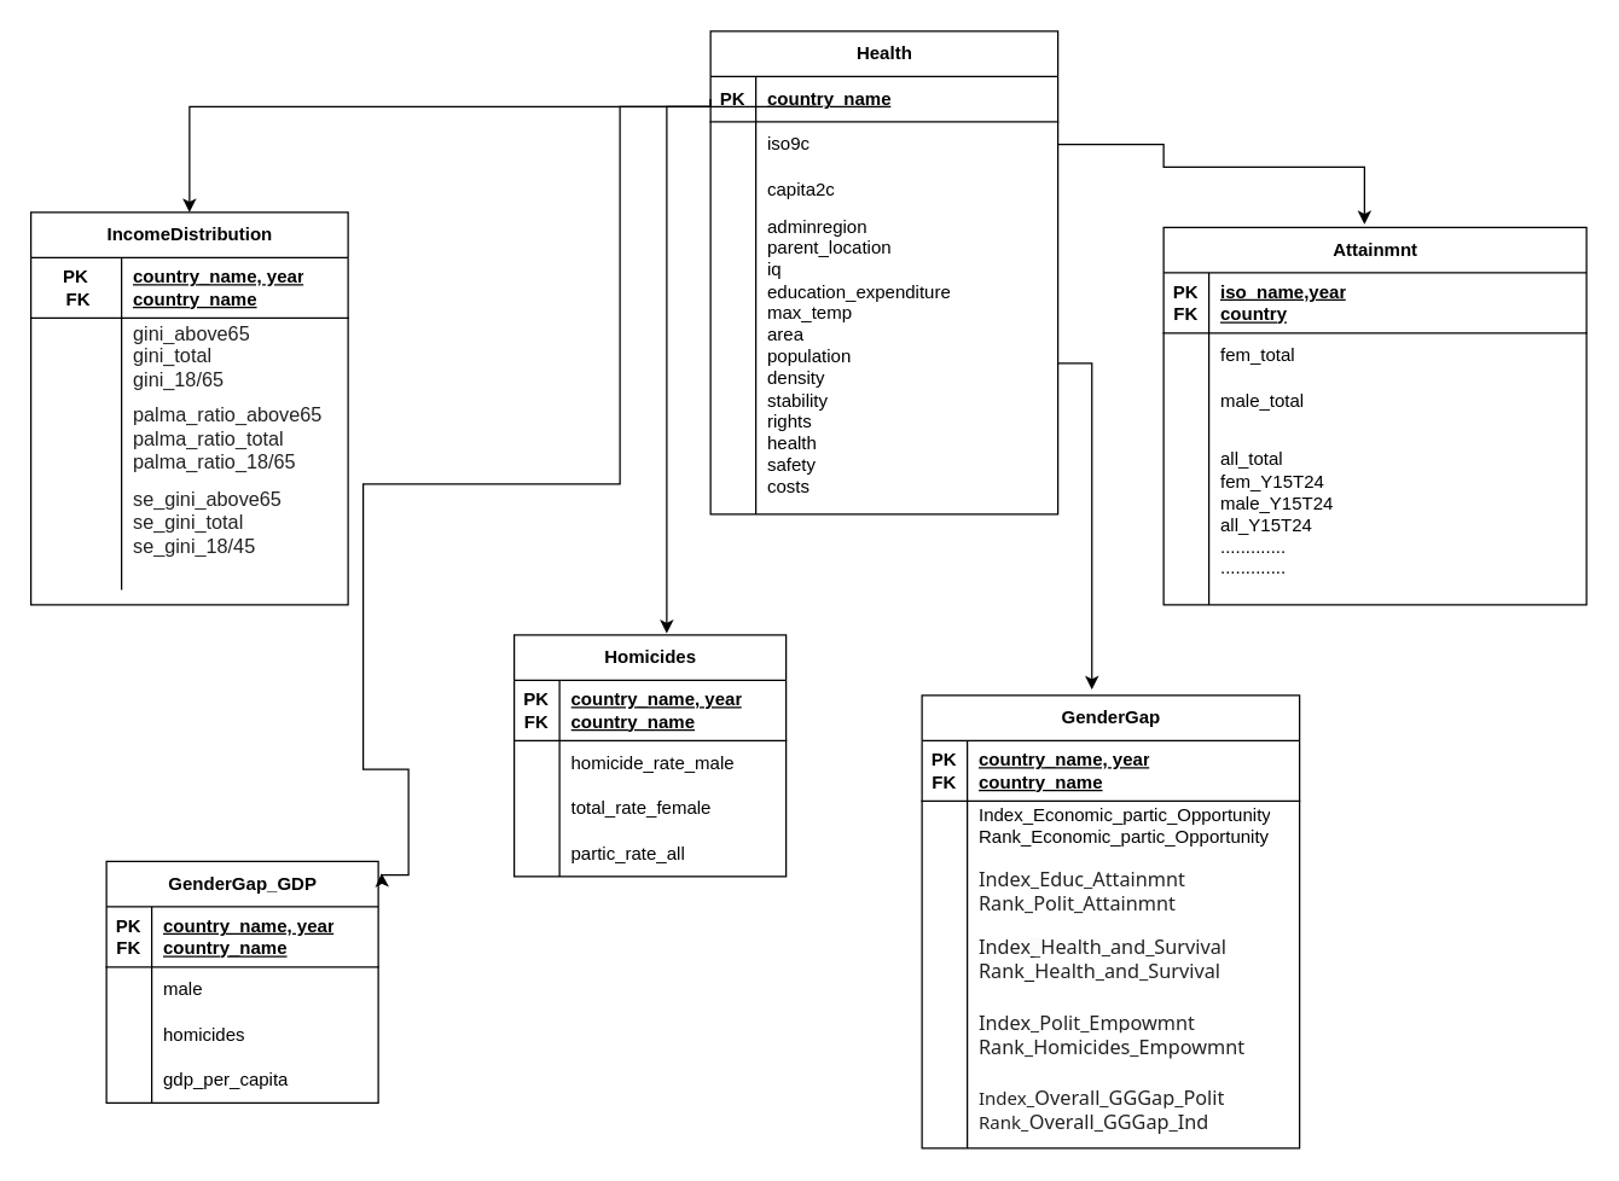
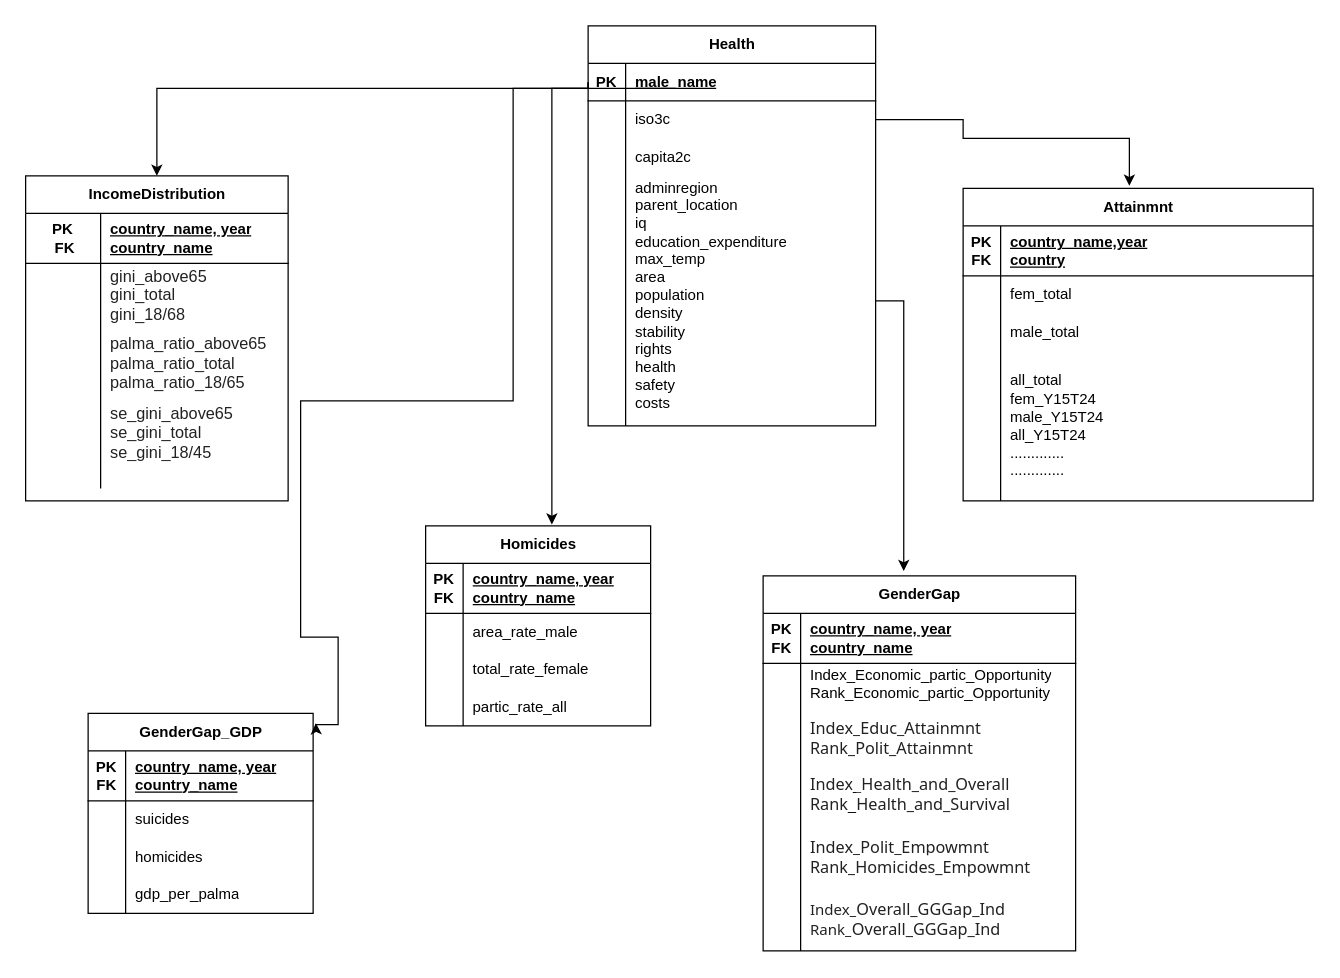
- <mxCell id="6" value="country_name" style="shape=partialRectangle;connectable=0;fillColor=none;top=0;left=0;bottom=0;right=0;align=left;spacingLeft=6;fontStyle=5;overflow=hidden;whiteSpace=wrap;html=1;" parent="4" vertex="1"><mxGeometry x="30" width="200" height="30" as="geometry"><mxRectangle width="200" height="30" as="alternateBounds" /></mxGeometry></mxCell>
+ <mxCell id="6" value="male_name" style="shape=partialRectangle;connectable=0;fillColor=none;top=0;left=0;bottom=0;right=0;align=left;spacingLeft=6;fontStyle=5;overflow=hidden;whiteSpace=wrap;html=1;" parent="4" vertex="1"><mxGeometry x="30" width="200" height="30" as="geometry"><mxRectangle width="200" height="30" as="alternateBounds" /></mxGeometry></mxCell>
- <mxCell id="9" value="iso9c" style="shape=partialRectangle;connectable=0;fillColor=none;top=0;left=0;bottom=0;right=0;align=left;spacingLeft=6;overflow=hidden;whiteSpace=wrap;html=1;" parent="7" vertex="1"><mxGeometry x="30" width="200" height="30" as="geometry"><mxRectangle width="200" height="30" as="alternateBounds" /></mxGeometry></mxCell>
+ <mxCell id="9" value="iso3c" style="shape=partialRectangle;connectable=0;fillColor=none;top=0;left=0;bottom=0;right=0;align=left;spacingLeft=6;overflow=hidden;whiteSpace=wrap;html=1;" parent="7" vertex="1"><mxGeometry x="30" width="200" height="30" as="geometry"><mxRectangle width="200" height="30" as="alternateBounds" /></mxGeometry></mxCell>
- <mxCell id="60" value="&lt;div&gt;iso_name,year&lt;/div&gt;&lt;div&gt;country&lt;br&gt;&lt;/div&gt;" style="shape=partialRectangle;connectable=0;fillColor=none;top=0;left=0;bottom=0;right=0;align=left;spacingLeft=6;fontStyle=5;overflow=hidden;whiteSpace=wrap;html=1;" parent="58" vertex="1"><mxGeometry x="30" width="250" height="40" as="geometry"><mxRectangle width="250" height="40" as="alternateBounds" /></mxGeometry></mxCell>
+ <mxCell id="60" value="&lt;div&gt;country_name,year&lt;/div&gt;&lt;div&gt;country&lt;br&gt;&lt;/div&gt;" style="shape=partialRectangle;connectable=0;fillColor=none;top=0;left=0;bottom=0;right=0;align=left;spacingLeft=6;fontStyle=5;overflow=hidden;whiteSpace=wrap;html=1;" parent="58" vertex="1"><mxGeometry x="30" width="250" height="40" as="geometry"><mxRectangle width="250" height="40" as="alternateBounds" /></mxGeometry></mxCell>
- <mxCell id="22" value="&lt;pre style=&quot;font-family: var(--jp-code-font-family); font-size: 13px; line-height: var(--jp-code-line-height); color: rgba(0, 0, 0, 0.87); border: none; margin-top: 0px; margin-bottom: 0px; padding: 0px; overflow: auto; word-break: break-all; overflow-wrap: break-word; text-wrap: wrap; background-color: rgb(255, 255, 255);&quot;&gt;gini_above65&lt;/pre&gt;&lt;pre style=&quot;font-family: var(--jp-code-font-family); font-size: 13px; line-height: var(--jp-code-line-height); color: rgba(0, 0, 0, 0.87); border: none; margin-top: 0px; margin-bottom: 0px; padding: 0px; overflow: auto; word-break: break-all; overflow-wrap: break-word; text-wrap: wrap; background-color: rgb(255, 255, 255);&quot;&gt;&lt;pre style=&quot;font-family: var(--jp-code-font-family); line-height: var(--jp-code-line-height); border: none; margin-top: 0px; margin-bottom: 0px; padding: 0px; overflow: auto; word-break: break-all; overflow-wrap: break-word; text-wrap: wrap;&quot;&gt;gini_total&lt;/pre&gt;&lt;pre style=&quot;font-family: var(--jp-code-font-family); line-height: var(--jp-code-line-height); border: none; margin-top: 0px; margin-bottom: 0px; padding: 0px; overflow: auto; word-break: break-all; overflow-wrap: break-word; text-wrap: wrap;&quot;&gt;gini_18/65&lt;/pre&gt;&lt;pre style=&quot;font-family: var(--jp-code-font-family); line-height: var(--jp-code-line-height); border: none; margin-top: 0px; margin-bottom: 0px; padding: 0px; overflow: auto; word-break: break-all; overflow-wrap: break-word; text-wrap: wrap;&quot;&gt;&lt;br&gt;&lt;/pre&gt;&lt;/pre&gt;" style="shape=partialRectangle;connectable=0;fillColor=none;top=0;left=0;bottom=0;right=0;align=left;spacingLeft=6;overflow=hidden;whiteSpace=wrap;html=1;" parent="20" vertex="1"><mxGeometry x="60" width="150" height="50" as="geometry"><mxRectangle width="150" height="50" as="alternateBounds" /></mxGeometry></mxCell>
+ <mxCell id="22" value="&lt;pre style=&quot;font-family: var(--jp-code-font-family); font-size: 13px; line-height: var(--jp-code-line-height); color: rgba(0, 0, 0, 0.87); border: none; margin-top: 0px; margin-bottom: 0px; padding: 0px; overflow: auto; word-break: break-all; overflow-wrap: break-word; text-wrap: wrap; background-color: rgb(255, 255, 255);&quot;&gt;gini_above65&lt;/pre&gt;&lt;pre style=&quot;font-family: var(--jp-code-font-family); font-size: 13px; line-height: var(--jp-code-line-height); color: rgba(0, 0, 0, 0.87); border: none; margin-top: 0px; margin-bottom: 0px; padding: 0px; overflow: auto; word-break: break-all; overflow-wrap: break-word; text-wrap: wrap; background-color: rgb(255, 255, 255);&quot;&gt;&lt;pre style=&quot;font-family: var(--jp-code-font-family); line-height: var(--jp-code-line-height); border: none; margin-top: 0px; margin-bottom: 0px; padding: 0px; overflow: auto; word-break: break-all; overflow-wrap: break-word; text-wrap: wrap;&quot;&gt;gini_total&lt;/pre&gt;&lt;pre style=&quot;font-family: var(--jp-code-font-family); line-height: var(--jp-code-line-height); border: none; margin-top: 0px; margin-bottom: 0px; padding: 0px; overflow: auto; word-break: break-all; overflow-wrap: break-word; text-wrap: wrap;&quot;&gt;gini_18/68&lt;/pre&gt;&lt;pre style=&quot;font-family: var(--jp-code-font-family); line-height: var(--jp-code-line-height); border: none; margin-top: 0px; margin-bottom: 0px; padding: 0px; overflow: auto; word-break: break-all; overflow-wrap: break-word; text-wrap: wrap;&quot;&gt;&lt;br&gt;&lt;/pre&gt;&lt;/pre&gt;" style="shape=partialRectangle;connectable=0;fillColor=none;top=0;left=0;bottom=0;right=0;align=left;spacingLeft=6;overflow=hidden;whiteSpace=wrap;html=1;" parent="20" vertex="1"><mxGeometry x="60" width="150" height="50" as="geometry"><mxRectangle width="150" height="50" as="alternateBounds" /></mxGeometry></mxCell>
- <mxCell id="49" value="homicide_rate_male" style="shape=partialRectangle;connectable=0;fillColor=none;top=0;left=0;bottom=0;right=0;align=left;spacingLeft=6;overflow=hidden;whiteSpace=wrap;html=1;" parent="47" vertex="1"><mxGeometry x="30" width="150" height="30" as="geometry"><mxRectangle width="150" height="30" as="alternateBounds" /></mxGeometry></mxCell>
+ <mxCell id="49" value="area_rate_male" style="shape=partialRectangle;connectable=0;fillColor=none;top=0;left=0;bottom=0;right=0;align=left;spacingLeft=6;overflow=hidden;whiteSpace=wrap;html=1;" parent="47" vertex="1"><mxGeometry x="30" width="150" height="30" as="geometry"><mxRectangle width="150" height="30" as="alternateBounds" /></mxGeometry></mxCell>
- <mxCell id="83" value="&lt;div style=&quot;text-align: left;&quot;&gt;&lt;span style=&quot;color: rgba(0, 0, 0, 0.87); font-family: system-ui, -apple-system, blinkmacsystemfont, &amp;quot;Segoe UI&amp;quot;, helvetica, arial, sans-serif, &amp;quot;Apple Color Emoji&amp;quot;, &amp;quot;Segoe UI Emoji&amp;quot;, &amp;quot;Segoe UI Symbol&amp;quot;; font-size: 13px; text-align: right; background-color: rgb(255, 255, 255);&quot;&gt;Index&lt;/span&gt;&lt;span style=&quot;text-align: right; background-color: rgb(251, 251, 251);&quot;&gt;_&lt;/span&gt;&lt;span style=&quot;color: rgba(0, 0, 0, 0.87); font-family: system-ui, -apple-system, blinkmacsystemfont, &amp;quot;Segoe UI&amp;quot;, helvetica, arial, sans-serif, &amp;quot;Apple Color Emoji&amp;quot;, &amp;quot;Segoe UI Emoji&amp;quot;, &amp;quot;Segoe UI Symbol&amp;quot;; font-size: 13px; text-align: right; background-color: rgb(255, 255, 255);&quot;&gt;Health_and_Survival&lt;/span&gt;&lt;/div&gt;&lt;div style=&quot;text-align: left;&quot;&gt;&lt;span style=&quot;background-color: rgb(255, 255, 255); color: rgba(0, 0, 0, 0.87); font-family: system-ui, -apple-system, blinkmacsystemfont, &amp;quot;Segoe UI&amp;quot;, helvetica, arial, sans-serif, &amp;quot;Apple Color Emoji&amp;quot;, &amp;quot;Segoe UI Emoji&amp;quot;, &amp;quot;Segoe UI Symbol&amp;quot;; font-size: 13px; text-align: right;&quot;&gt;Rank&lt;/span&gt;&lt;span style=&quot;text-align: right;&quot;&gt;_&lt;/span&gt;&lt;span style=&quot;color: rgba(0, 0, 0, 0.87); font-family: system-ui, -apple-system, blinkmacsystemfont, &amp;quot;Segoe UI&amp;quot;, helvetica, arial, sans-serif, &amp;quot;Apple Color Emoji&amp;quot;, &amp;quot;Segoe UI Emoji&amp;quot;, &amp;quot;Segoe UI Symbol&amp;quot;; font-size: 13px; text-align: right; background-color: rgb(255, 255, 255);&quot;&gt;Health_and_Survival&lt;/span&gt;&lt;span style=&quot;color: rgba(0, 0, 0, 0.87); font-family: system-ui, -apple-system, blinkmacsystemfont, &amp;quot;Segoe UI&amp;quot;, helvetica, arial, sans-serif, &amp;quot;Apple Color Emoji&amp;quot;, &amp;quot;Segoe UI Emoji&amp;quot;, &amp;quot;Segoe UI Symbol&amp;quot;; font-size: 13px; text-align: right; background-color: rgb(255, 255, 255);&quot;&gt;&lt;br&gt;&lt;/span&gt;&lt;/div&gt;" style="shape=partialRectangle;connectable=0;fillColor=none;top=0;left=0;bottom=0;right=0;align=left;spacingLeft=6;overflow=hidden;whiteSpace=wrap;html=1;" parent="81" vertex="1"><mxGeometry x="30" width="220" height="50" as="geometry"><mxRectangle width="220" height="50" as="alternateBounds" /></mxGeometry></mxCell>
+ <mxCell id="83" value="&lt;div style=&quot;text-align: left;&quot;&gt;&lt;span style=&quot;color: rgba(0, 0, 0, 0.87); font-family: system-ui, -apple-system, blinkmacsystemfont, &amp;quot;Segoe UI&amp;quot;, helvetica, arial, sans-serif, &amp;quot;Apple Color Emoji&amp;quot;, &amp;quot;Segoe UI Emoji&amp;quot;, &amp;quot;Segoe UI Symbol&amp;quot;; font-size: 13px; text-align: right; background-color: rgb(255, 255, 255);&quot;&gt;Index&lt;/span&gt;&lt;span style=&quot;text-align: right; background-color: rgb(251, 251, 251);&quot;&gt;_&lt;/span&gt;&lt;span style=&quot;color: rgba(0, 0, 0, 0.87); font-family: system-ui, -apple-system, blinkmacsystemfont, &amp;quot;Segoe UI&amp;quot;, helvetica, arial, sans-serif, &amp;quot;Apple Color Emoji&amp;quot;, &amp;quot;Segoe UI Emoji&amp;quot;, &amp;quot;Segoe UI Symbol&amp;quot;; font-size: 13px; text-align: right; background-color: rgb(255, 255, 255);&quot;&gt;Health_and_Overall&lt;/span&gt;&lt;/div&gt;&lt;div style=&quot;text-align: left;&quot;&gt;&lt;span style=&quot;background-color: rgb(255, 255, 255); color: rgba(0, 0, 0, 0.87); font-family: system-ui, -apple-system, blinkmacsystemfont, &amp;quot;Segoe UI&amp;quot;, helvetica, arial, sans-serif, &amp;quot;Apple Color Emoji&amp;quot;, &amp;quot;Segoe UI Emoji&amp;quot;, &amp;quot;Segoe UI Symbol&amp;quot;; font-size: 13px; text-align: right;&quot;&gt;Rank&lt;/span&gt;&lt;span style=&quot;text-align: right;&quot;&gt;_&lt;/span&gt;&lt;span style=&quot;color: rgba(0, 0, 0, 0.87); font-family: system-ui, -apple-system, blinkmacsystemfont, &amp;quot;Segoe UI&amp;quot;, helvetica, arial, sans-serif, &amp;quot;Apple Color Emoji&amp;quot;, &amp;quot;Segoe UI Emoji&amp;quot;, &amp;quot;Segoe UI Symbol&amp;quot;; font-size: 13px; text-align: right; background-color: rgb(255, 255, 255);&quot;&gt;Health_and_Survival&lt;/span&gt;&lt;span style=&quot;color: rgba(0, 0, 0, 0.87); font-family: system-ui, -apple-system, blinkmacsystemfont, &amp;quot;Segoe UI&amp;quot;, helvetica, arial, sans-serif, &amp;quot;Apple Color Emoji&amp;quot;, &amp;quot;Segoe UI Emoji&amp;quot;, &amp;quot;Segoe UI Symbol&amp;quot;; font-size: 13px; text-align: right; background-color: rgb(255, 255, 255);&quot;&gt;&lt;br&gt;&lt;/span&gt;&lt;/div&gt;" style="shape=partialRectangle;connectable=0;fillColor=none;top=0;left=0;bottom=0;right=0;align=left;spacingLeft=6;overflow=hidden;whiteSpace=wrap;html=1;" parent="81" vertex="1"><mxGeometry x="30" width="220" height="50" as="geometry"><mxRectangle width="220" height="50" as="alternateBounds" /></mxGeometry></mxCell>
- <mxCell id="35" value="male" style="shape=partialRectangle;connectable=0;fillColor=none;top=0;left=0;bottom=0;right=0;align=left;spacingLeft=6;overflow=hidden;whiteSpace=wrap;html=1;" parent="33" vertex="1"><mxGeometry x="30" width="150" height="30" as="geometry"><mxRectangle width="150" height="30" as="alternateBounds" /></mxGeometry></mxCell>
+ <mxCell id="35" value="suicides" style="shape=partialRectangle;connectable=0;fillColor=none;top=0;left=0;bottom=0;right=0;align=left;spacingLeft=6;overflow=hidden;whiteSpace=wrap;html=1;" parent="33" vertex="1"><mxGeometry x="30" width="150" height="30" as="geometry"><mxRectangle width="150" height="30" as="alternateBounds" /></mxGeometry></mxCell>
- <mxCell id="41" value="gdp_per_capita" style="shape=partialRectangle;connectable=0;fillColor=none;top=0;left=0;bottom=0;right=0;align=left;spacingLeft=6;overflow=hidden;whiteSpace=wrap;html=1;" parent="39" vertex="1"><mxGeometry x="30" width="150" height="30" as="geometry"><mxRectangle width="150" height="30" as="alternateBounds" /></mxGeometry></mxCell>
+ <mxCell id="41" value="gdp_per_palma" style="shape=partialRectangle;connectable=0;fillColor=none;top=0;left=0;bottom=0;right=0;align=left;spacingLeft=6;overflow=hidden;whiteSpace=wrap;html=1;" parent="39" vertex="1"><mxGeometry x="30" width="150" height="30" as="geometry"><mxRectangle width="150" height="30" as="alternateBounds" /></mxGeometry></mxCell>
- <mxCell id="89" value="&lt;div style=&quot;text-align: left;&quot;&gt;&lt;span style=&quot;color: rgba(0, 0, 0, 0.87); font-family: system-ui, -apple-system, blinkmacsystemfont, &amp;quot;Segoe UI&amp;quot;, helvetica, arial, sans-serif, &amp;quot;Apple Color Emoji&amp;quot;, &amp;quot;Segoe UI Emoji&amp;quot;, &amp;quot;Segoe UI Symbol&amp;quot;; text-align: right; background-color: rgb(255, 255, 255);&quot;&gt;Index_&lt;/span&gt;&lt;span style=&quot;background-color: rgb(255, 255, 255); color: rgba(0, 0, 0, 0.87); font-family: system-ui, -apple-system, blinkmacsystemfont, &amp;quot;Segoe UI&amp;quot;, helvetica, arial, sans-serif, &amp;quot;Apple Color Emoji&amp;quot;, &amp;quot;Segoe UI Emoji&amp;quot;, &amp;quot;Segoe UI Symbol&amp;quot;; font-size: 13px; text-align: right;&quot;&gt;Overall_GGGap_Polit&lt;/span&gt;&lt;br&gt;&lt;/div&gt;&lt;div style=&quot;text-align: left;&quot;&gt;&lt;span style=&quot;color: rgba(0, 0, 0, 0.87); font-family: system-ui, -apple-system, blinkmacsystemfont, &amp;quot;Segoe UI&amp;quot;, helvetica, arial, sans-serif, &amp;quot;Apple Color Emoji&amp;quot;, &amp;quot;Segoe UI Emoji&amp;quot;, &amp;quot;Segoe UI Symbol&amp;quot;; text-align: right; background-color: rgb(255, 255, 255);&quot;&gt;Rank_&lt;/span&gt;&lt;span style=&quot;background-color: rgb(255, 255, 255); color: rgba(0, 0, 0, 0.87); font-family: system-ui, -apple-system, blinkmacsystemfont, &amp;quot;Segoe UI&amp;quot;, helvetica, arial, sans-serif, &amp;quot;Apple Color Emoji&amp;quot;, &amp;quot;Segoe UI Emoji&amp;quot;, &amp;quot;Segoe UI Symbol&amp;quot;; font-size: 13px; text-align: right;&quot;&gt;Overall_GGGap_Ind&lt;/span&gt;&lt;span style=&quot;background-color: rgb(255, 255, 255); color: rgba(0, 0, 0, 0.87); font-family: system-ui, -apple-system, blinkmacsystemfont, &amp;quot;Segoe UI&amp;quot;, helvetica, arial, sans-serif, &amp;quot;Apple Color Emoji&amp;quot;, &amp;quot;Segoe UI Emoji&amp;quot;, &amp;quot;Segoe UI Symbol&amp;quot;; font-size: 13px; text-align: right;&quot;&gt;&lt;br&gt;&lt;/span&gt;&lt;/div&gt;" style="shape=partialRectangle;connectable=0;fillColor=none;top=0;left=0;bottom=0;right=0;align=left;spacingLeft=6;overflow=hidden;whiteSpace=wrap;html=1;" parent="87" vertex="1"><mxGeometry x="30" width="220" height="50" as="geometry"><mxRectangle width="220" height="50" as="alternateBounds" /></mxGeometry></mxCell>
+ <mxCell id="89" value="&lt;div style=&quot;text-align: left;&quot;&gt;&lt;span style=&quot;color: rgba(0, 0, 0, 0.87); font-family: system-ui, -apple-system, blinkmacsystemfont, &amp;quot;Segoe UI&amp;quot;, helvetica, arial, sans-serif, &amp;quot;Apple Color Emoji&amp;quot;, &amp;quot;Segoe UI Emoji&amp;quot;, &amp;quot;Segoe UI Symbol&amp;quot;; text-align: right; background-color: rgb(255, 255, 255);&quot;&gt;Index_&lt;/span&gt;&lt;span style=&quot;background-color: rgb(255, 255, 255); color: rgba(0, 0, 0, 0.87); font-family: system-ui, -apple-system, blinkmacsystemfont, &amp;quot;Segoe UI&amp;quot;, helvetica, arial, sans-serif, &amp;quot;Apple Color Emoji&amp;quot;, &amp;quot;Segoe UI Emoji&amp;quot;, &amp;quot;Segoe UI Symbol&amp;quot;; font-size: 13px; text-align: right;&quot;&gt;Overall_GGGap_Ind&lt;/span&gt;&lt;br&gt;&lt;/div&gt;&lt;div style=&quot;text-align: left;&quot;&gt;&lt;span style=&quot;color: rgba(0, 0, 0, 0.87); font-family: system-ui, -apple-system, blinkmacsystemfont, &amp;quot;Segoe UI&amp;quot;, helvetica, arial, sans-serif, &amp;quot;Apple Color Emoji&amp;quot;, &amp;quot;Segoe UI Emoji&amp;quot;, &amp;quot;Segoe UI Symbol&amp;quot;; text-align: right; background-color: rgb(255, 255, 255);&quot;&gt;Rank_&lt;/span&gt;&lt;span style=&quot;background-color: rgb(255, 255, 255); color: rgba(0, 0, 0, 0.87); font-family: system-ui, -apple-system, blinkmacsystemfont, &amp;quot;Segoe UI&amp;quot;, helvetica, arial, sans-serif, &amp;quot;Apple Color Emoji&amp;quot;, &amp;quot;Segoe UI Emoji&amp;quot;, &amp;quot;Segoe UI Symbol&amp;quot;; font-size: 13px; text-align: right;&quot;&gt;Overall_GGGap_Ind&lt;/span&gt;&lt;span style=&quot;background-color: rgb(255, 255, 255); color: rgba(0, 0, 0, 0.87); font-family: system-ui, -apple-system, blinkmacsystemfont, &amp;quot;Segoe UI&amp;quot;, helvetica, arial, sans-serif, &amp;quot;Apple Color Emoji&amp;quot;, &amp;quot;Segoe UI Emoji&amp;quot;, &amp;quot;Segoe UI Symbol&amp;quot;; font-size: 13px; text-align: right;&quot;&gt;&lt;br&gt;&lt;/span&gt;&lt;/div&gt;" style="shape=partialRectangle;connectable=0;fillColor=none;top=0;left=0;bottom=0;right=0;align=left;spacingLeft=6;overflow=hidden;whiteSpace=wrap;html=1;" parent="87" vertex="1"><mxGeometry x="30" width="220" height="50" as="geometry"><mxRectangle width="220" height="50" as="alternateBounds" /></mxGeometry></mxCell>
